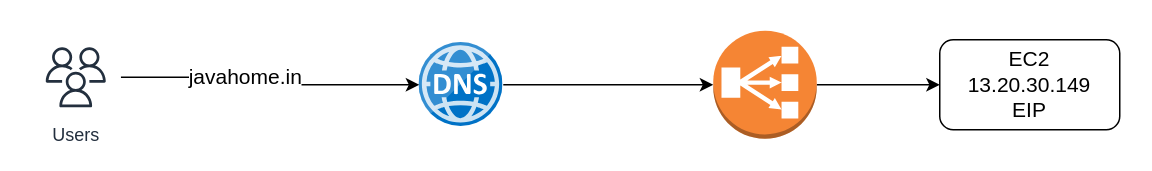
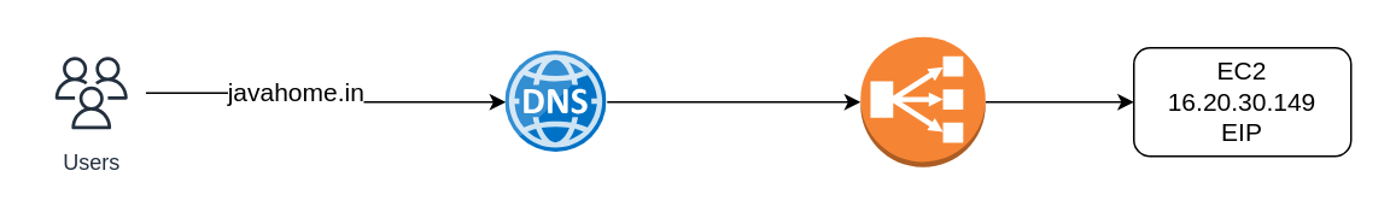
- <mxCell id="2" value="&lt;font style=&quot;font-size: 14px&quot;&gt;EC2&lt;br&gt;13.20.30.149&lt;br&gt;EIP&lt;br&gt;&lt;/font&gt;" style="rounded=1;whiteSpace=wrap;html=1;" vertex="1" parent="1"><mxGeometry x="626" y="26" width="120" height="60" as="geometry" /></mxCell>
+ <mxCell id="2" value="&lt;font style=&quot;font-size: 14px&quot;&gt;EC2&lt;br&gt;16.20.30.149&lt;br&gt;EIP&lt;br&gt;&lt;/font&gt;" style="rounded=1;whiteSpace=wrap;html=1;" vertex="1" parent="1"><mxGeometry x="626" y="26" width="120" height="60" as="geometry" /></mxCell>
